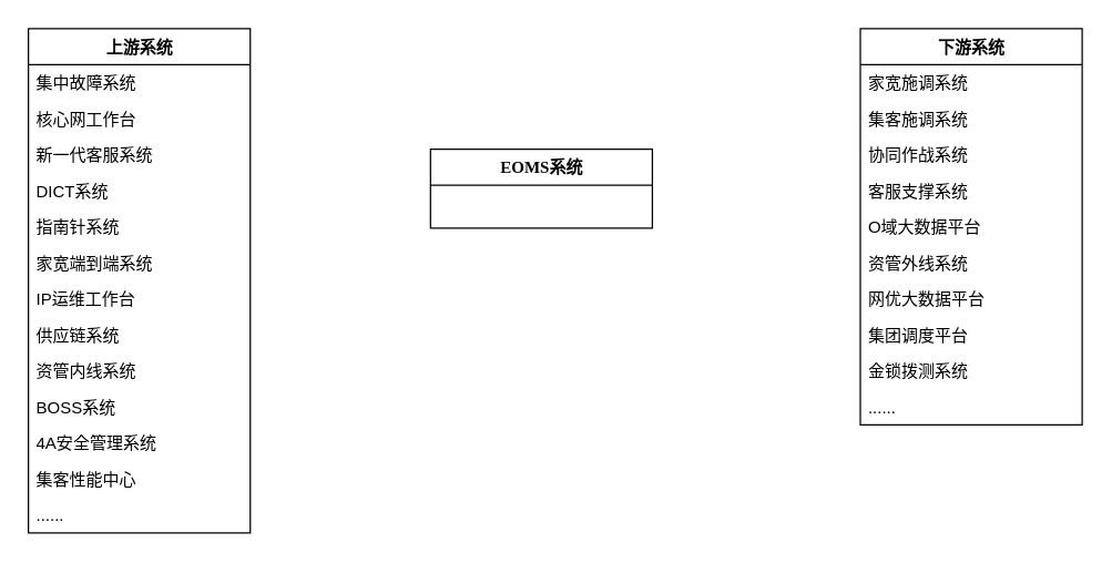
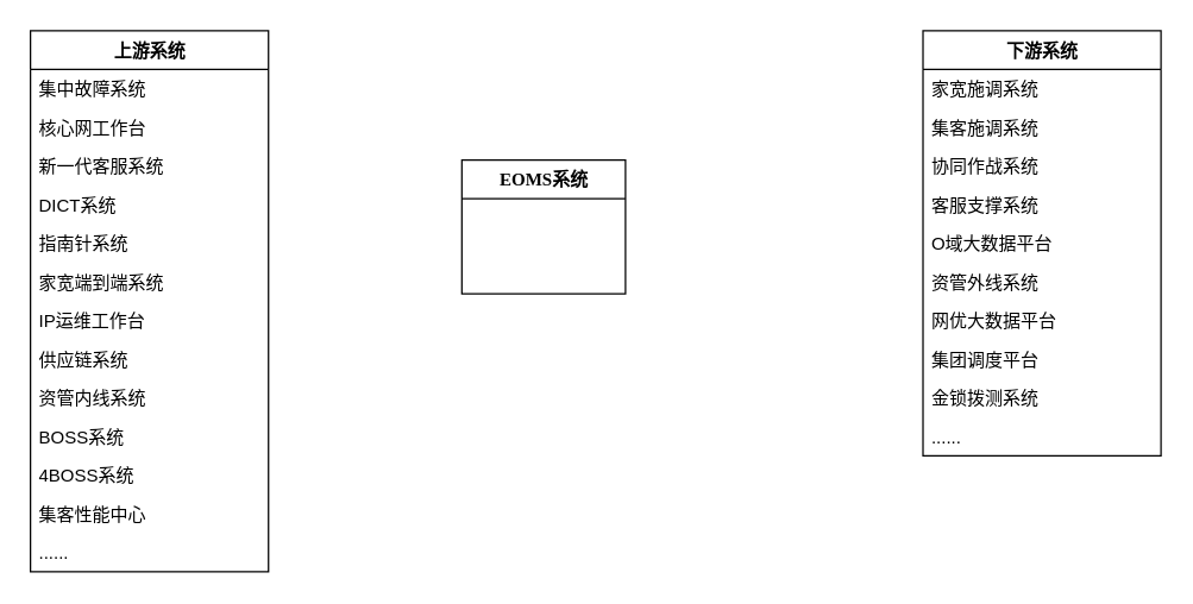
- <mxCell id="2" value="EOMS系统" style="swimlane;html=1;fontStyle=1;align=center;verticalAlign=top;childLayout=stackLayout;horizontal=1;startSize=26;horizontalStack=0;resizeParent=1;resizeLast=0;collapsible=1;marginBottom=0;swimlaneFillColor=#ffffff;rounded=0;shadow=0;comic=0;labelBackgroundColor=none;strokeWidth=1;fillColor=none;fontFamily=Verdana;fontSize=12" parent="1" vertex="1"><mxGeometry x="310" y="107" width="160" height="57" as="geometry" /></mxCell>
+ <mxCell id="2" value="EOMS系统" style="swimlane;html=1;fontStyle=1;align=center;verticalAlign=top;childLayout=stackLayout;horizontal=1;startSize=26;horizontalStack=0;resizeParent=1;resizeLast=0;collapsible=1;marginBottom=0;swimlaneFillColor=#ffffff;rounded=0;shadow=0;comic=0;labelBackgroundColor=none;strokeWidth=1;fillColor=none;fontFamily=Verdana;fontSize=12" parent="1" vertex="1"><mxGeometry x="310" y="107" width="110" height="90" as="geometry" /></mxCell>
- <mxCell id="25" value="4A安全管理系统" style="text;html=1;strokeColor=none;fillColor=none;align=left;verticalAlign=top;spacingLeft=4;spacingRight=4;whiteSpace=wrap;overflow=hidden;rotatable=0;points=[[0,0.5],[1,0.5]];portConstraint=eastwest;" vertex="1" parent="14"><mxGeometry y="286" width="160" height="26" as="geometry" /></mxCell>
+ <mxCell id="25" value="4BOSS系统" style="text;html=1;strokeColor=none;fillColor=none;align=left;verticalAlign=top;spacingLeft=4;spacingRight=4;whiteSpace=wrap;overflow=hidden;rotatable=0;points=[[0,0.5],[1,0.5]];portConstraint=eastwest;" vertex="1" parent="14"><mxGeometry y="286" width="160" height="26" as="geometry" /></mxCell>
